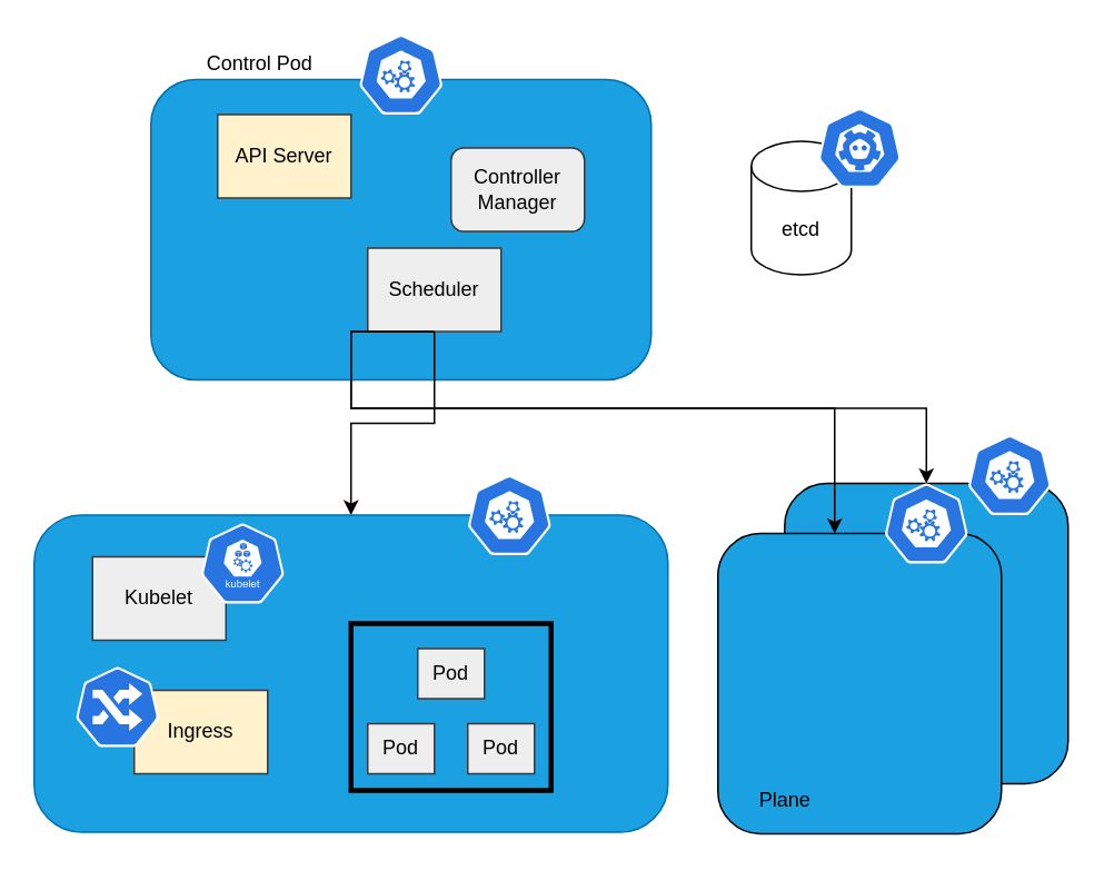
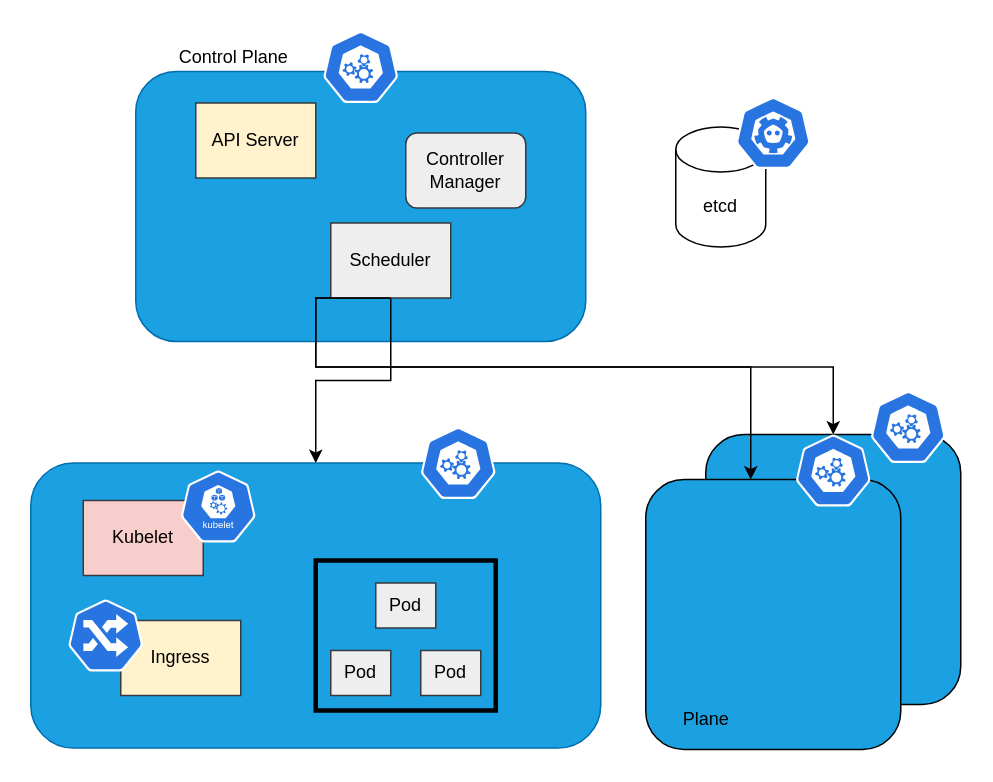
- <mxCell id="3" value="Control Pod" style="text;html=1;resizable=0;autosize=1;align=center;verticalAlign=middle;points=[];fillColor=none;strokeColor=none;rounded=0;" vertex="1" parent="1"><mxGeometry x="110" y="28" width="90" height="20" as="geometry" /></mxCell>
+ <mxCell id="3" value="Control Plane" style="text;html=1;resizable=0;autosize=1;align=center;verticalAlign=middle;points=[];fillColor=none;strokeColor=none;rounded=0;" vertex="1" parent="1"><mxGeometry x="110" y="28" width="90" height="20" as="geometry" /></mxCell>
- <mxCell id="19" value="Kubelet" style="rounded=0;whiteSpace=wrap;html=1;fillColor=#eeeeee;strokeColor=#36393d;fontColor=#000000;" vertex="1" parent="1"><mxGeometry x="55" y="333" width="80" height="50" as="geometry" /></mxCell>
+ <mxCell id="19" value="Kubelet" style="rounded=0;whiteSpace=wrap;html=1;fillColor=#f8cecc;strokeColor=#36393d;fontColor=#000000;" vertex="1" parent="1"><mxGeometry x="55" y="333" width="80" height="50" as="geometry" /></mxCell>
